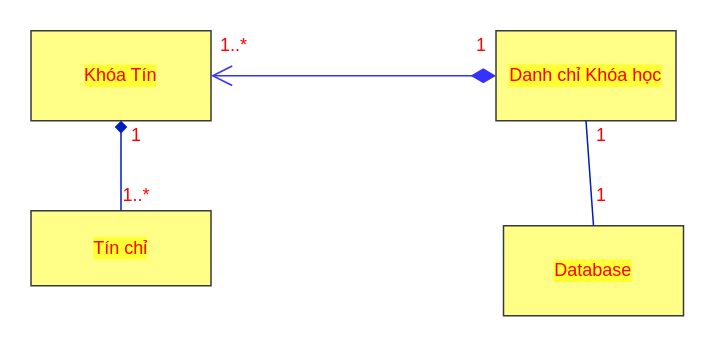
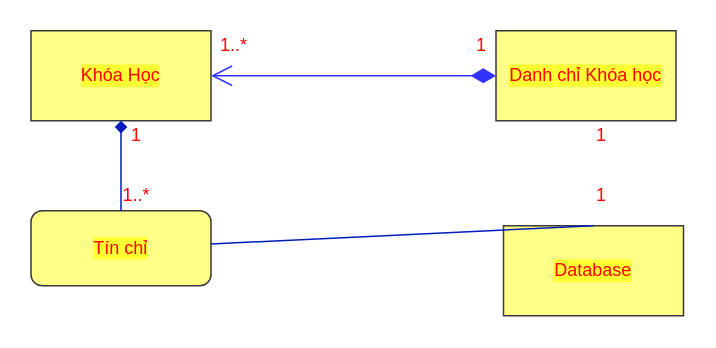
- <mxCell id="2" value="&lt;font color=&quot;#ff0000&quot;&gt;Khóa Tín&lt;/font&gt;" style="rounded=0;whiteSpace=wrap;html=1;labelBackgroundColor=#FFFF33;strokeColor=#36393d;fillColor=#ffff88;" parent="1" vertex="1"><mxGeometry x="20" y="20" width="120" height="60" as="geometry" /></mxCell>
+ <mxCell id="2" value="&lt;font color=&quot;#ff0000&quot;&gt;Khóa Học&lt;/font&gt;" style="rounded=0;whiteSpace=wrap;html=1;labelBackgroundColor=#FFFF33;strokeColor=#36393d;fillColor=#ffff88;" parent="1" vertex="1"><mxGeometry x="20" y="20" width="120" height="60" as="geometry" /></mxCell>
- <mxCell id="9" value="" style="endArrow=none;html=1;fontColor=#FF3333;exitX=0.5;exitY=0;exitDx=0;exitDy=0;entryX=0.5;entryY=1;entryDx=0;entryDy=0;fillColor=#0050ef;strokeColor=#001DBC;" parent="1" source="8" target="4" edge="1"><mxGeometry width="50" height="50" relative="1" as="geometry"><mxPoint x="80" y="70" as="sourcePoint" /><mxPoint x="130" y="20" as="targetPoint" /></mxGeometry></mxCell>
+ <mxCell id="9" value="" style="endArrow=none;html=1;fontColor=#FF3333;exitX=0.5;exitY=0;exitDx=0;exitDy=0;fillColor=#0050ef;strokeColor=#001DBC;" parent="1" source="8" target="3" edge="1"><mxGeometry width="50" height="50" relative="1" as="geometry"><mxPoint x="80" y="70" as="sourcePoint" /><mxPoint x="130" y="20" as="targetPoint" /></mxGeometry></mxCell>
- <mxCell id="3" value="&lt;font color=&quot;#ff0000&quot;&gt;Tín chỉ&lt;/font&gt;" style="rounded=0;whiteSpace=wrap;html=1;labelBackgroundColor=#FFFF33;strokeColor=#36393d;fillColor=#ffff88;" parent="1" vertex="1"><mxGeometry x="20" y="140" width="120" height="50" as="geometry" /></mxCell>
+ <mxCell id="3" value="&lt;font color=&quot;#ff0000&quot;&gt;Tín chỉ&lt;/font&gt;" style="whiteSpace=wrap;html=1;labelBackgroundColor=#FFFF33;strokeColor=#36393d;fillColor=#ffff88;rounded=1;" parent="1" vertex="1"><mxGeometry x="20" y="140" width="120" height="50" as="geometry" /></mxCell>
